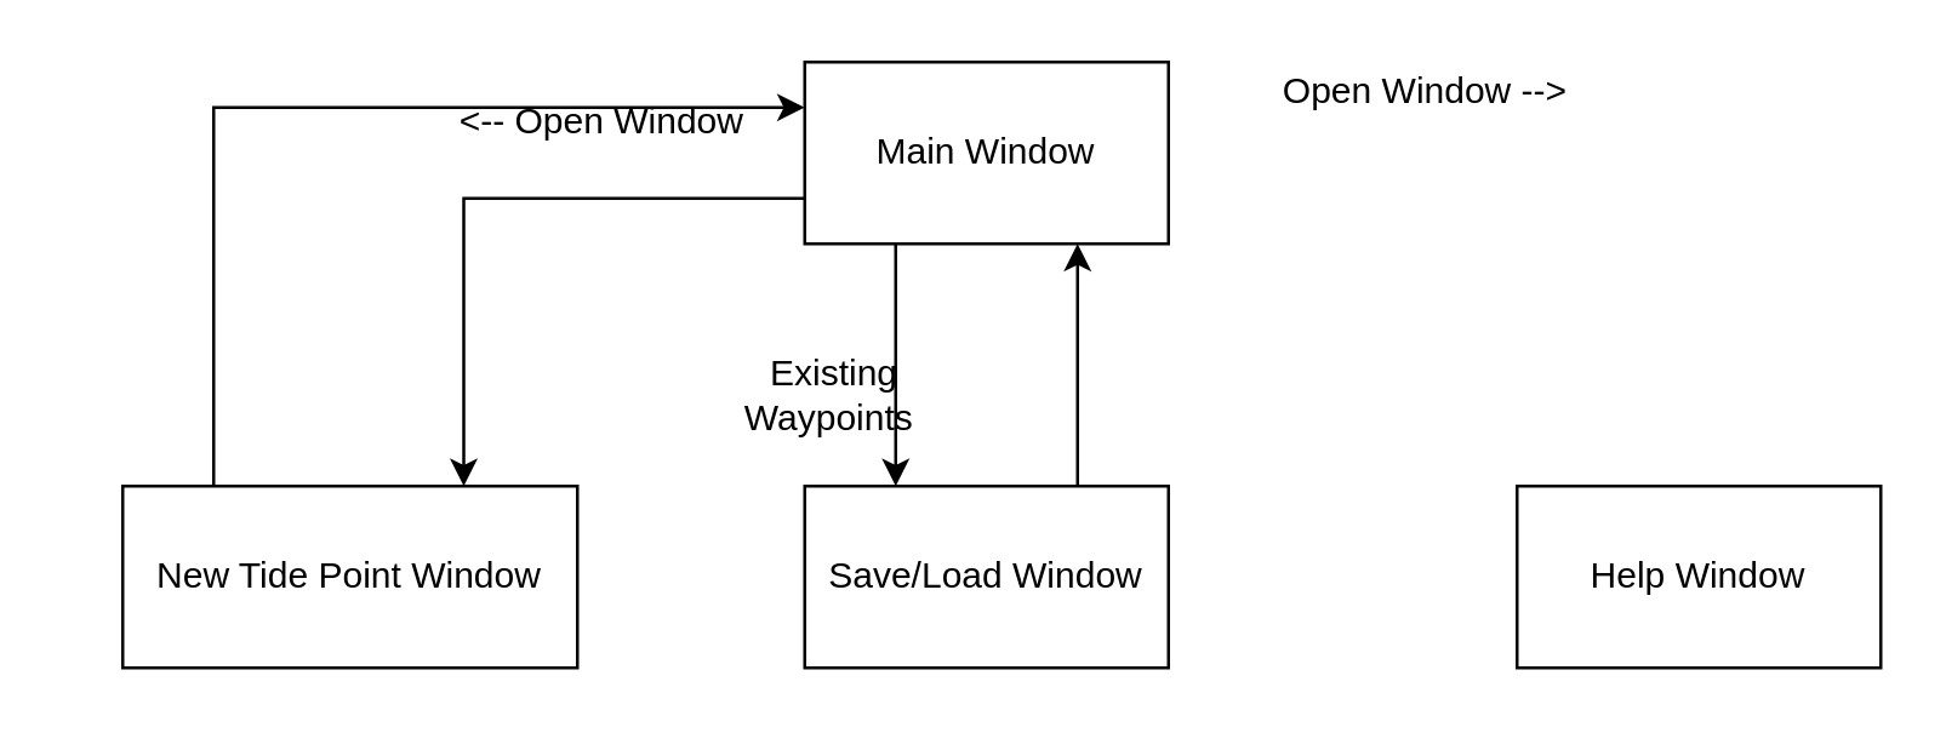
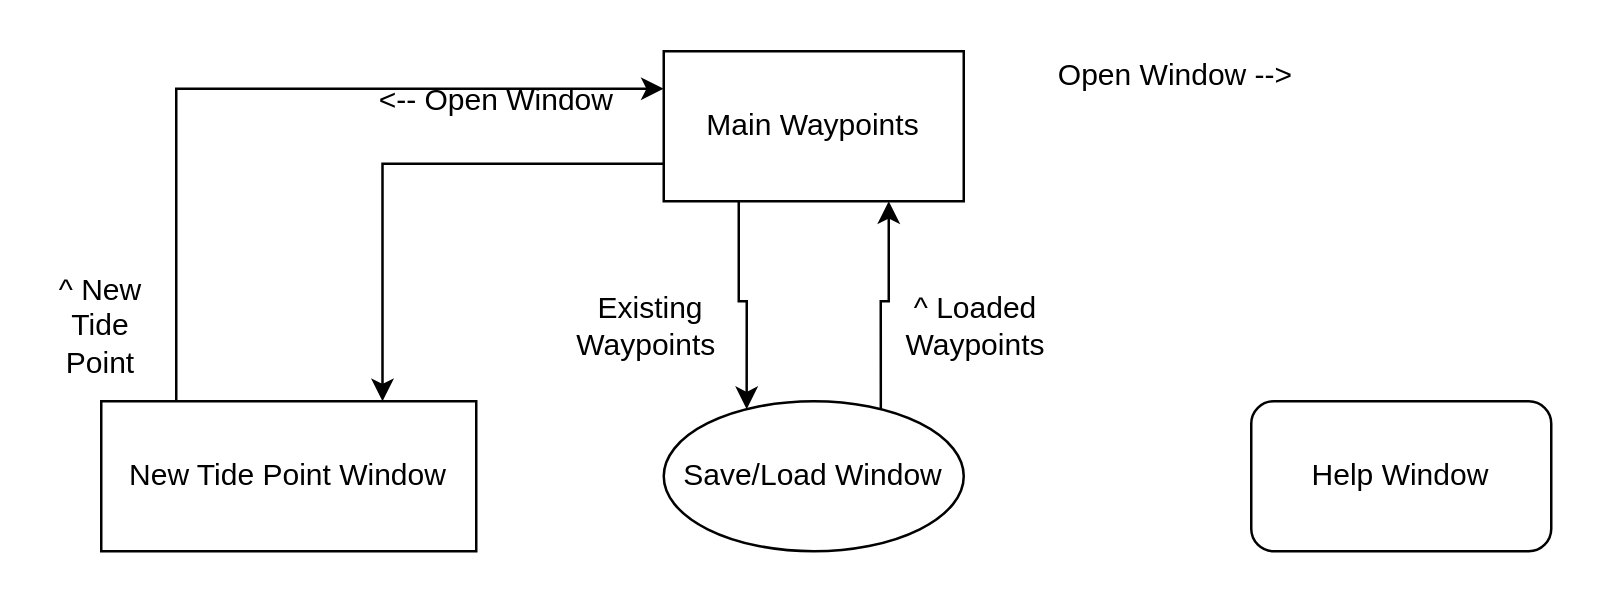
- <mxCell id="4" value="Main Window" style="rounded=0;whiteSpace=wrap;html=1;" vertex="1" parent="1"><mxGeometry x="265" y="20" width="120" height="60" as="geometry" /></mxCell>
+ <mxCell id="4" value="Main Waypoints" style="rounded=0;whiteSpace=wrap;html=1;" vertex="1" parent="1"><mxGeometry x="265" y="20" width="120" height="60" as="geometry" /></mxCell>
+ <mxCell id="11" value="^ New Tide Point" style="text;html=1;strokeColor=none;fillColor=none;align=center;verticalAlign=middle;whiteSpace=wrap;rounded=0;" vertex="1" parent="1"><mxGeometry x="20" y="120" width="40" height="20" as="geometry" /></mxCell>
- <mxCell id="12" value="Existing Waypoints&amp;nbsp;" style="text;html=1;strokeColor=none;fillColor=none;align=center;verticalAlign=middle;whiteSpace=wrap;rounded=0;" vertex="1" parent="1"><mxGeometry x="255" y="120" width="40" height="20" as="geometry" /></mxCell>
+ <mxCell id="12" value="Existing Waypoints&amp;nbsp;" style="text;html=1;strokeColor=none;fillColor=none;align=center;verticalAlign=middle;whiteSpace=wrap;rounded=0;" vertex="1" parent="1"><mxGeometry x="240" y="120" width="40" height="20" as="geometry" /></mxCell>
+ <mxCell id="13" value="^ Loaded Waypoints" style="text;html=1;strokeColor=none;fillColor=none;align=center;verticalAlign=middle;whiteSpace=wrap;rounded=0;" vertex="1" parent="1"><mxGeometry x="370" y="120" width="40" height="20" as="geometry" /></mxCell>
- <mxCell id="8" value="Save/Load Window" style="rounded=0;whiteSpace=wrap;html=1;" vertex="1" parent="1"><mxGeometry x="265" y="160" width="120" height="60" as="geometry" /></mxCell>
+ <mxCell id="8" value="Save/Load Window" style="ellipse;whiteSpace=wrap;html=1;" vertex="1" parent="1"><mxGeometry x="265" y="160" width="120" height="60" as="geometry" /></mxCell>
- <mxCell id="9" value="Help Window" style="rounded=0;whiteSpace=wrap;html=1;" vertex="1" parent="1"><mxGeometry x="500" y="160" width="120" height="60" as="geometry" /></mxCell>
+ <mxCell id="9" value="Help Window" style="whiteSpace=wrap;html=1;rounded=1;" vertex="1" parent="1"><mxGeometry x="500" y="160" width="120" height="60" as="geometry" /></mxCell>
